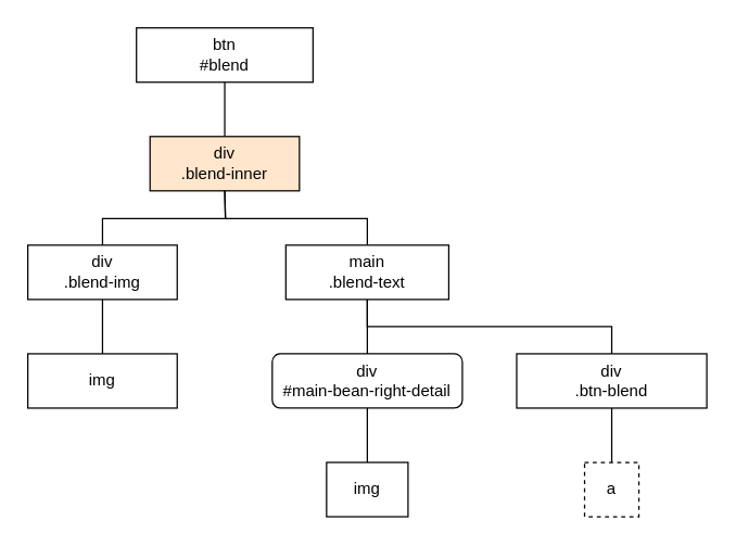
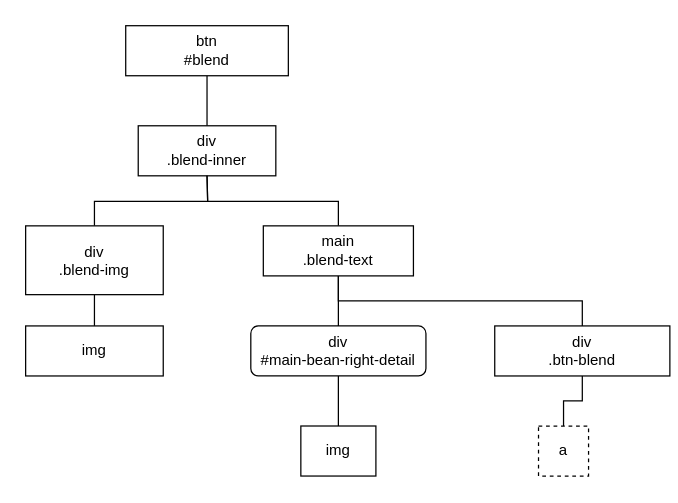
- <mxCell id="4" value="div&lt;br&gt;.blend-inner" style="rounded=0;whiteSpace=wrap;html=1;fillColor=#ffe6cc;" parent="1" vertex="1"><mxGeometry x="110" y="100" width="110" height="40" as="geometry" /></mxCell>
+ <mxCell id="4" value="div&lt;br&gt;.blend-inner" style="rounded=0;whiteSpace=wrap;html=1;" parent="1" vertex="1"><mxGeometry x="110" y="100" width="110" height="40" as="geometry" /></mxCell>
- <mxCell id="7" value="div&lt;br&gt;.blend-img" style="rounded=0;whiteSpace=wrap;html=1;" parent="1" vertex="1"><mxGeometry x="20" y="180" width="110" height="40" as="geometry" /></mxCell>
+ <mxCell id="7" value="div&lt;br&gt;.blend-img" style="rounded=0;whiteSpace=wrap;html=1;" parent="1" vertex="1"><mxGeometry x="20" y="180" width="110" height="55" as="geometry" /></mxCell>
- <mxCell id="16" value="div&lt;br&gt;.btn-blend" style="rounded=0;whiteSpace=wrap;html=1;" vertex="1" parent="1"><mxGeometry x="380" y="260" width="140" height="40" as="geometry" /></mxCell>
+ <mxCell id="16" value="div&lt;br&gt;.btn-blend" style="rounded=0;whiteSpace=wrap;html=1;" vertex="1" parent="1"><mxGeometry x="395" y="260" width="140" height="40" as="geometry" /></mxCell>
